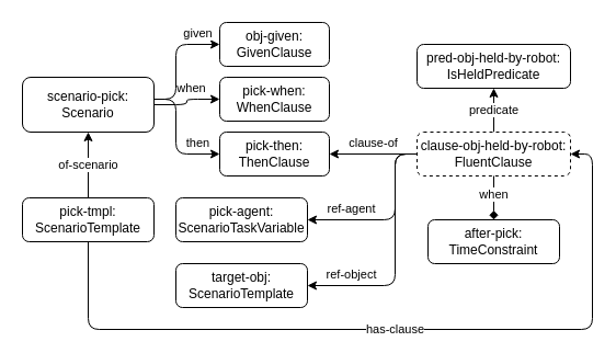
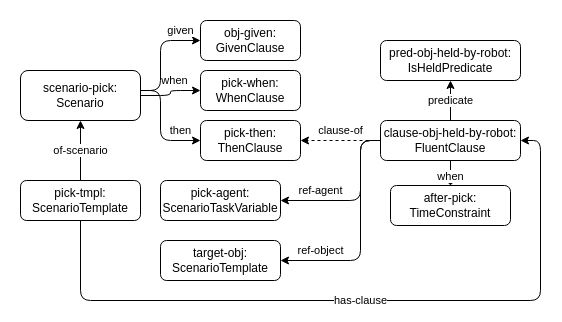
- <mxCell id="13" value="clause-of" style="edgeStyle=orthogonalEdgeStyle;rounded=1;orthogonalLoop=1;jettySize=auto;html=1;" parent="1" source="15" target="8" edge="1"><mxGeometry y="-10" relative="1" as="geometry"><Array as="points" /><mxPoint as="offset" /><mxPoint x="330" y="140" as="targetPoint" /></mxGeometry></mxCell>
+ <mxCell id="13" value="clause-of" style="edgeStyle=orthogonalEdgeStyle;rounded=1;orthogonalLoop=1;jettySize=auto;html=1;dashed=1;" parent="1" source="15" target="8" edge="1"><mxGeometry y="-10" relative="1" as="geometry"><Array as="points" /><mxPoint as="offset" /><mxPoint x="330" y="140" as="targetPoint" /></mxGeometry></mxCell>
- <mxCell id="15" value="clause-obj-held-by-robot: FluentClause" style="rounded=1;whiteSpace=wrap;html=1;dashed=1;" parent="1" vertex="1"><mxGeometry x="380" y="120" width="140" height="40" as="geometry" /></mxCell>
+ <mxCell id="15" value="clause-obj-held-by-robot: FluentClause" style="rounded=1;whiteSpace=wrap;html=1;" parent="1" vertex="1"><mxGeometry x="380" y="120" width="140" height="40" as="geometry" /></mxCell>
- <mxCell id="17" value="after-pick: TimeConstraint" style="rounded=1;whiteSpace=wrap;html=1;" parent="1" vertex="1"><mxGeometry x="390" y="200" width="120" height="40" as="geometry" /></mxCell>
+ <mxCell id="17" value="after-pick: TimeConstraint" style="rounded=1;whiteSpace=wrap;html=1;" parent="1" vertex="1"><mxGeometry x="390" y="185" width="120" height="40" as="geometry" /></mxCell>
